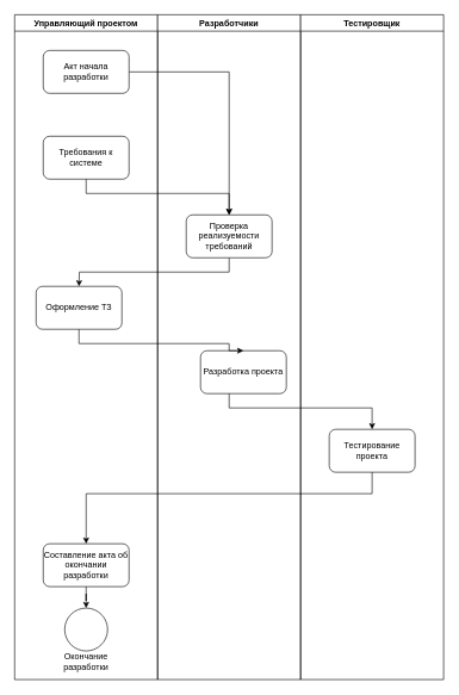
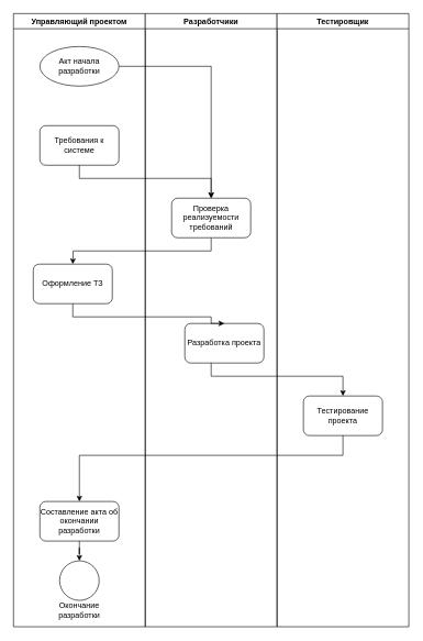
- <mxCell id="4" value="Акт начала разработки" style="rounded=1;whiteSpace=wrap;html=1;" vertex="1" parent="2"><mxGeometry x="40" y="50" width="120" height="60" as="geometry" /></mxCell>
+ <mxCell id="4" value="Акт начала разработки" style="ellipse;whiteSpace=wrap;html=1;" vertex="1" parent="2"><mxGeometry x="40" y="50" width="120" height="60" as="geometry" /></mxCell>
